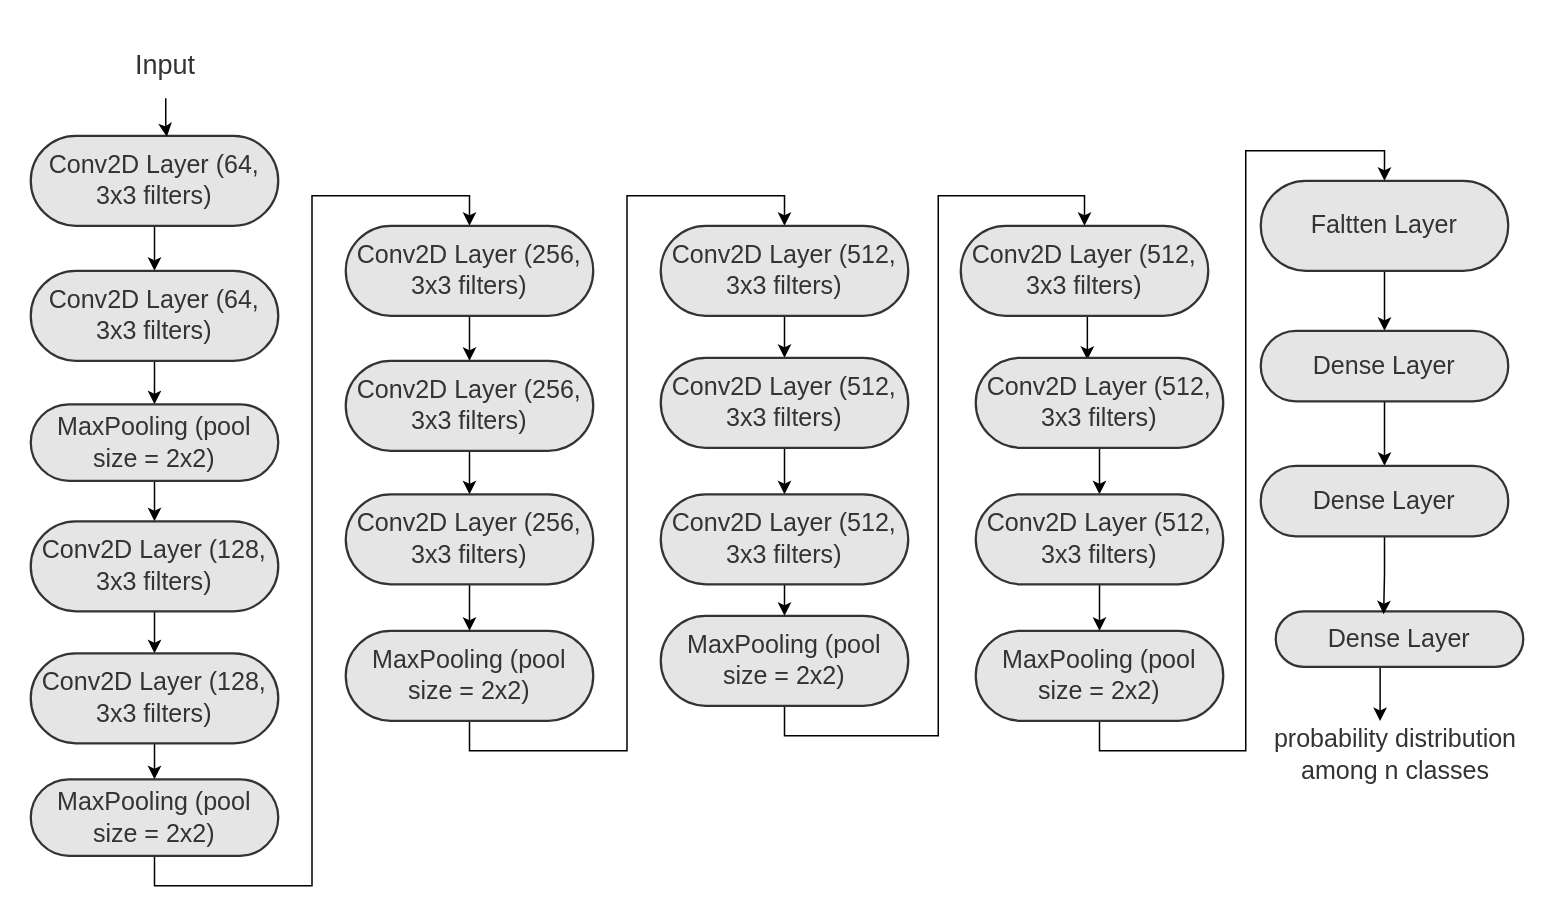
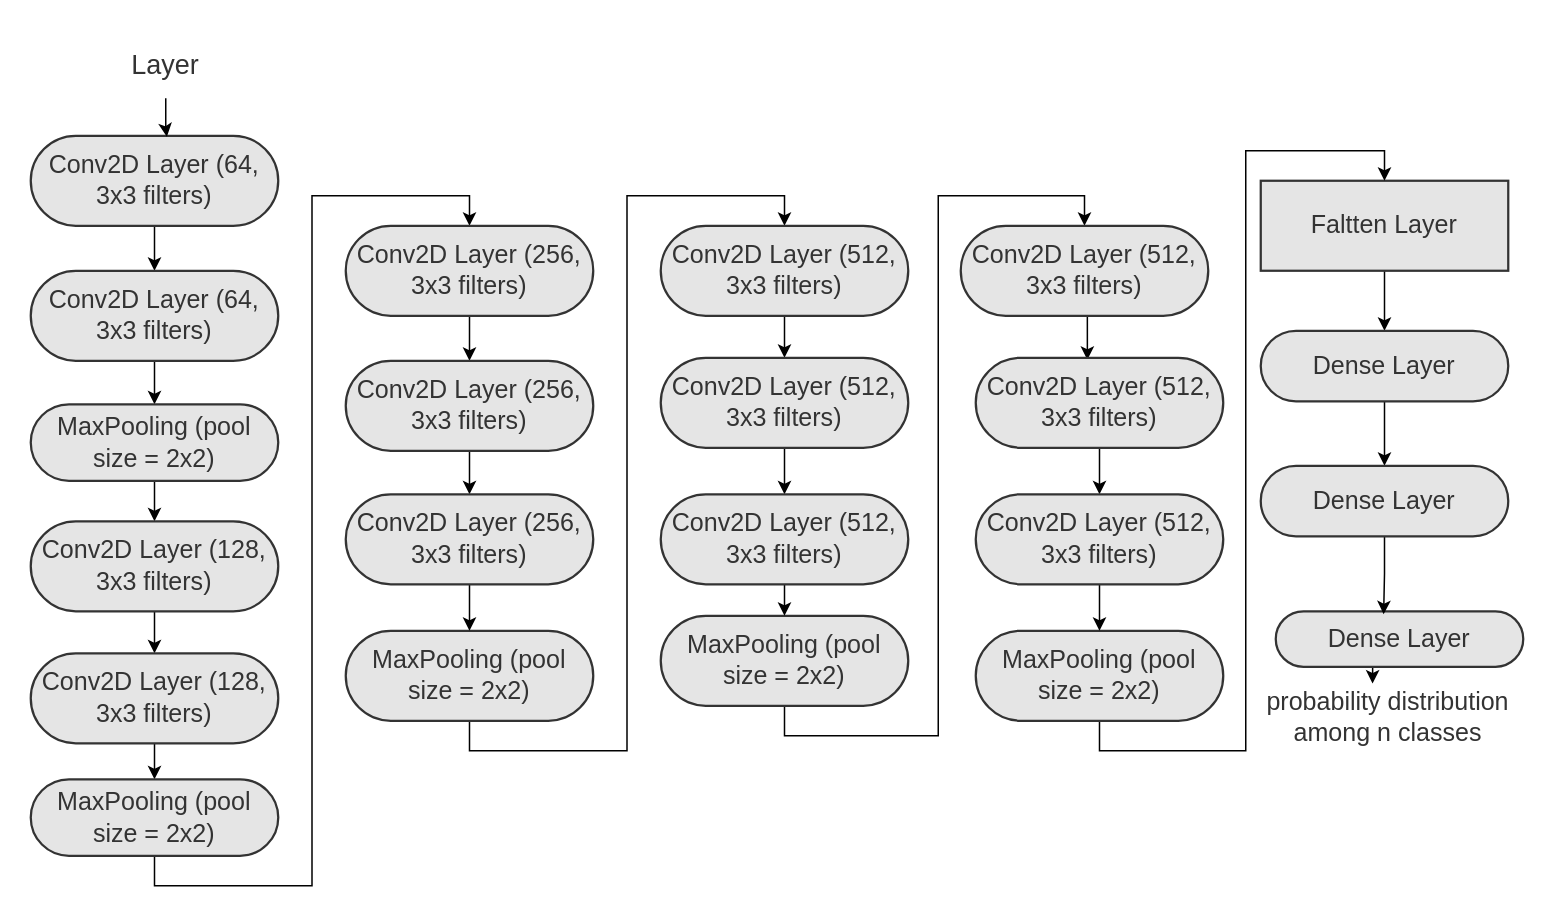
- <mxCell id="48" value="&lt;font style=&quot;font-size: 18px&quot;&gt;Input&lt;/font&gt;" style="html=1;overflow=block;blockSpacing=1;whiteSpace=wrap;strokeColor=none;fillColor=none;whiteSpace=wrap;fontSize=16.7;fontColor=#333333;spacing=0;strokeWidth=1.5;" vertex="1" parent="1"><mxGeometry x="20" y="20" width="180" height="45" as="geometry" /></mxCell>
+ <mxCell id="48" value="&lt;font style=&quot;font-size: 18px&quot;&gt;Layer&lt;/font&gt;" style="html=1;overflow=block;blockSpacing=1;whiteSpace=wrap;strokeColor=none;fillColor=none;whiteSpace=wrap;fontSize=16.7;fontColor=#333333;spacing=0;strokeWidth=1.5;" vertex="1" parent="1"><mxGeometry x="20" y="20" width="180" height="45" as="geometry" /></mxCell>
- <mxCell id="32" value="Faltten Layer" style="html=1;overflow=block;blockSpacing=1;whiteSpace=wrap;rounded=1;arcSize=50;whiteSpace=wrap;fontSize=16.7;fontColor=#333333;spacing=3.8;strokeColor=#333333;strokeOpacity=100;fillOpacity=100;fillColor=#e5e5e5;strokeWidth=1.5;" vertex="1" parent="1"><mxGeometry x="840" y="120" width="165" height="60" as="geometry" /></mxCell>
+ <mxCell id="32" value="Faltten Layer" style="html=1;overflow=block;blockSpacing=1;whiteSpace=wrap;arcSize=50;whiteSpace=wrap;fontSize=16.7;fontColor=#333333;spacing=3.8;strokeColor=#333333;strokeOpacity=100;fillOpacity=100;fillColor=#e5e5e5;strokeWidth=1.5;rounded=0;" vertex="1" parent="1"><mxGeometry x="840" y="120" width="165" height="60" as="geometry" /></mxCell>
- <mxCell id="30" value="probability distribution among n classes" style="html=1;overflow=block;blockSpacing=1;whiteSpace=wrap;strokeColor=none;fillColor=none;whiteSpace=wrap;fontSize=16.7;fontColor=#333333;spacing=0;strokeWidth=1.5;" vertex="1" parent="1"><mxGeometry x="840" y="480" width="180" height="45" as="geometry" /></mxCell>
+ <mxCell id="30" value="probability distribution among n classes" style="html=1;overflow=block;blockSpacing=1;whiteSpace=wrap;strokeColor=none;fillColor=none;whiteSpace=wrap;fontSize=16.7;fontColor=#333333;spacing=0;strokeWidth=1.5;" vertex="1" parent="1"><mxGeometry x="835" y="455" width="180" height="45" as="geometry" /></mxCell>
